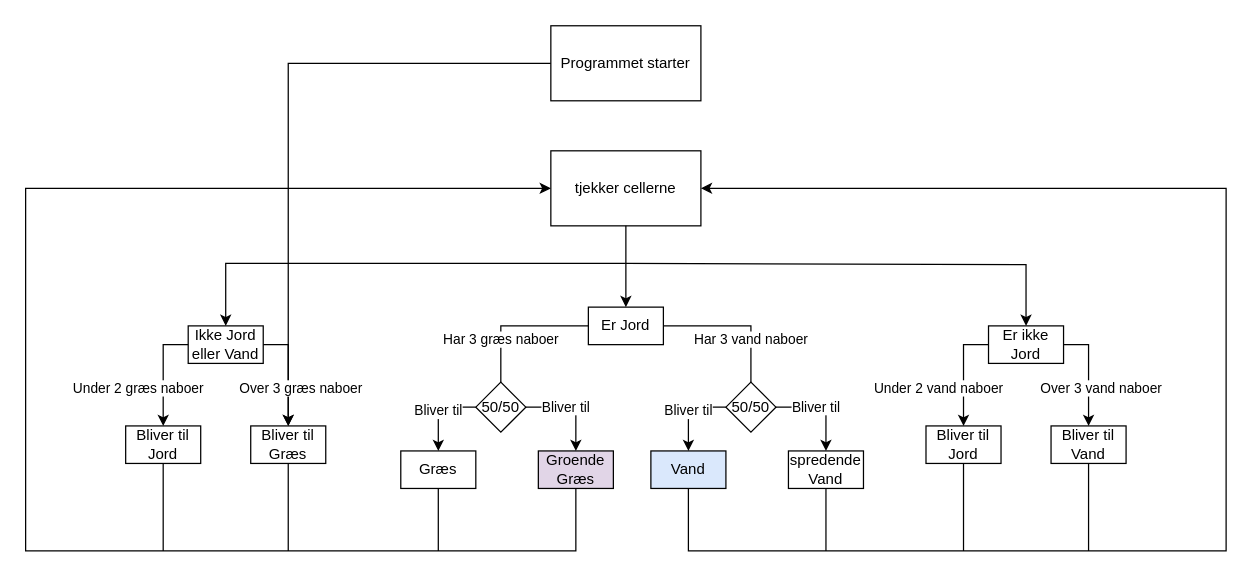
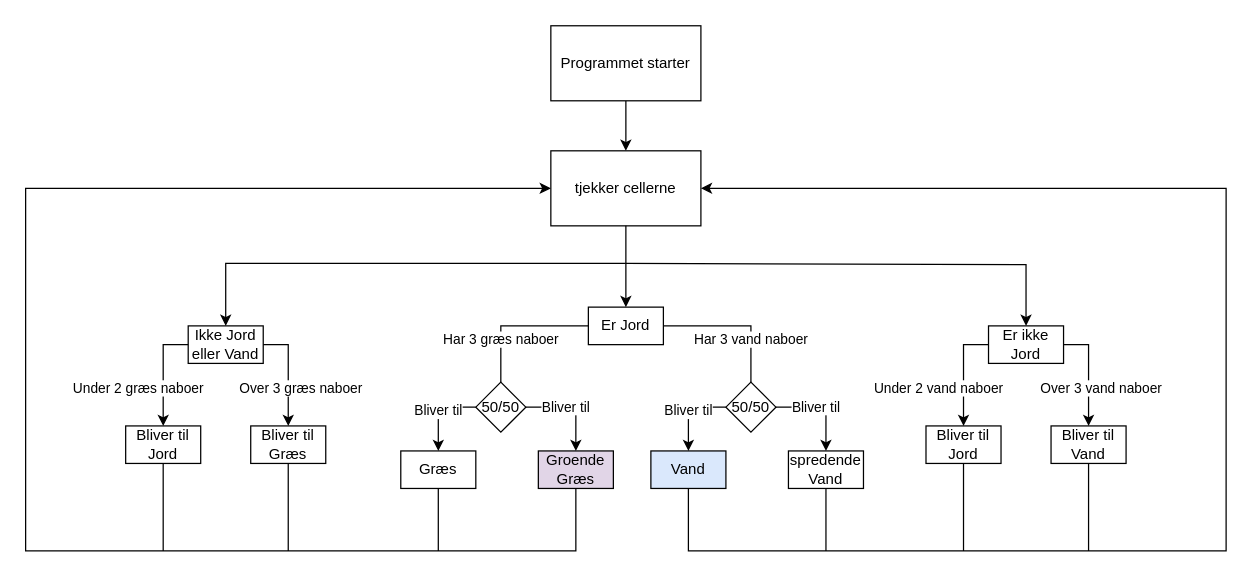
- <mxCell id="2" style="edgeStyle=orthogonalEdgeStyle;rounded=0;orthogonalLoop=1;jettySize=auto;html=1;" edge="1" parent="1" source="3" target="24"><mxGeometry relative="1" as="geometry" /></mxCell>
+ <mxCell id="2" style="edgeStyle=orthogonalEdgeStyle;rounded=0;orthogonalLoop=1;jettySize=auto;html=1;entryX=0.5;entryY=0;entryDx=0;entryDy=0;" edge="1" parent="1" source="3" target="4"><mxGeometry relative="1" as="geometry" /></mxCell>
